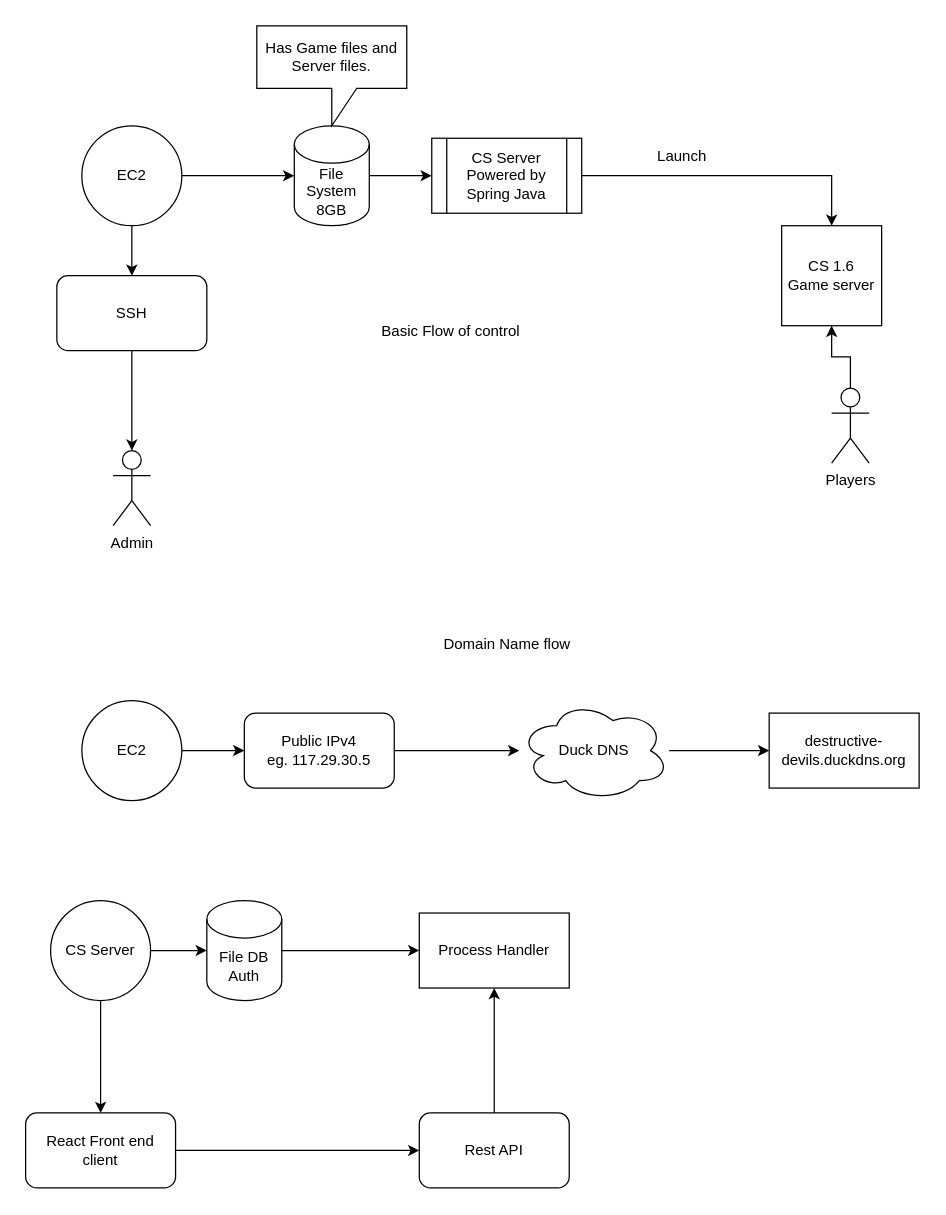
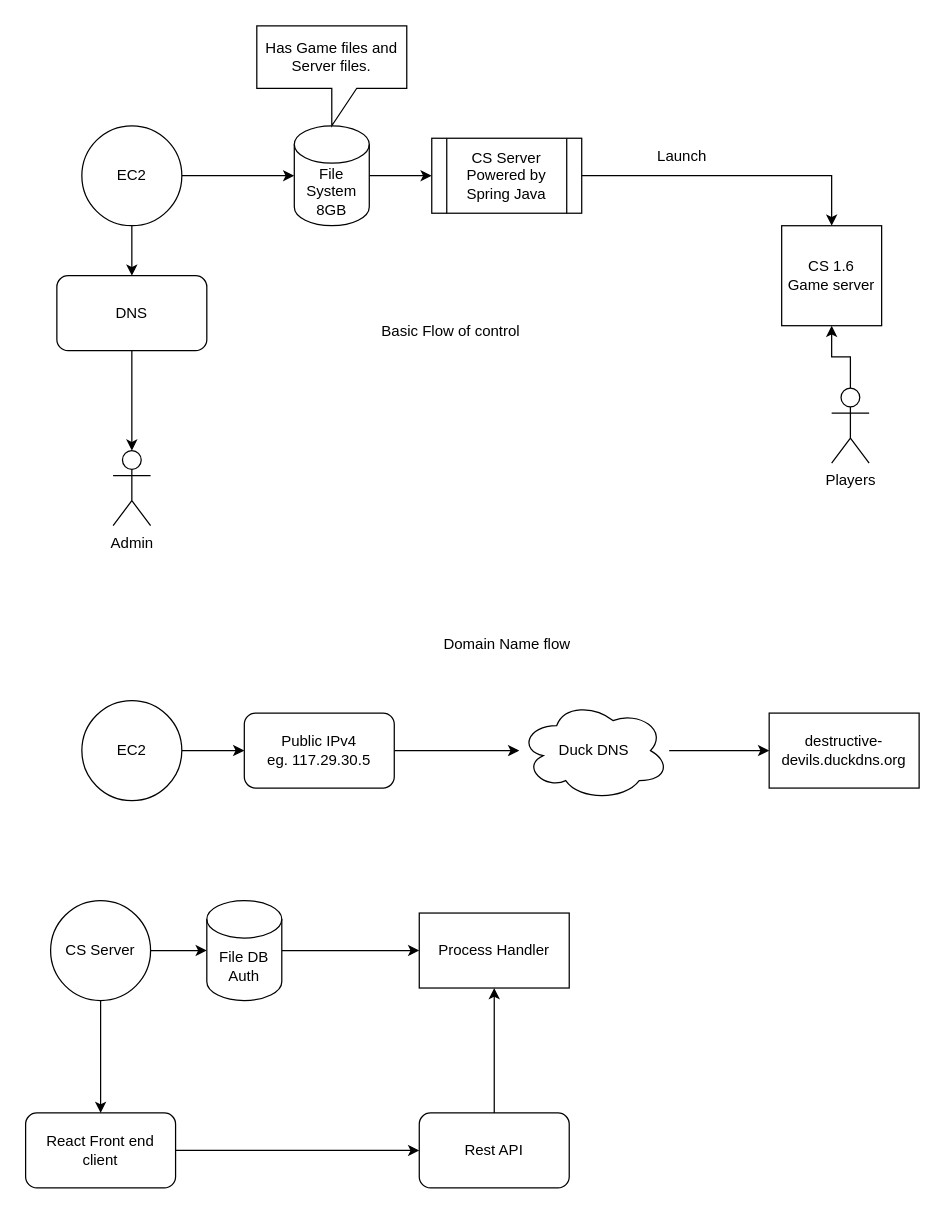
- <mxCell id="6" value="SSH" style="rounded=1;whiteSpace=wrap;html=1;" vertex="1" parent="1"><mxGeometry x="45" y="220" width="120" height="60" as="geometry" /></mxCell>
+ <mxCell id="6" value="DNS" style="rounded=1;whiteSpace=wrap;html=1;" vertex="1" parent="1"><mxGeometry x="45" y="220" width="120" height="60" as="geometry" /></mxCell>
